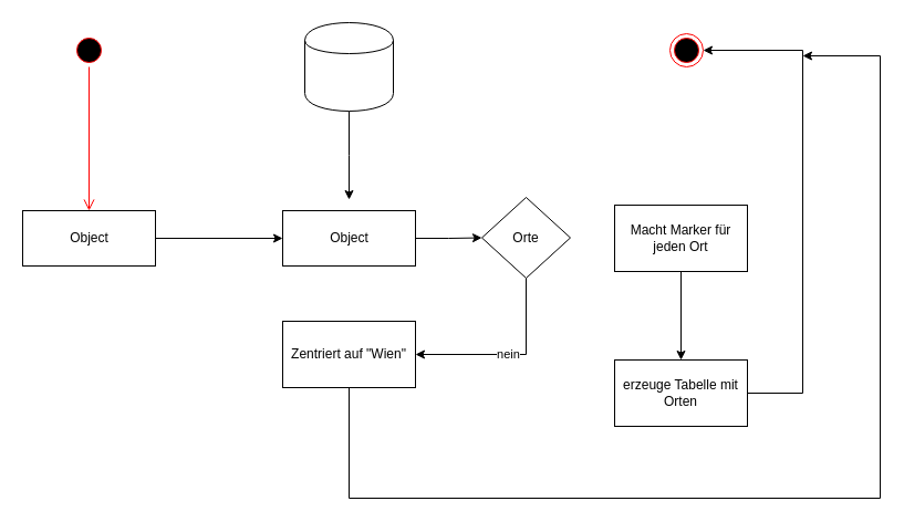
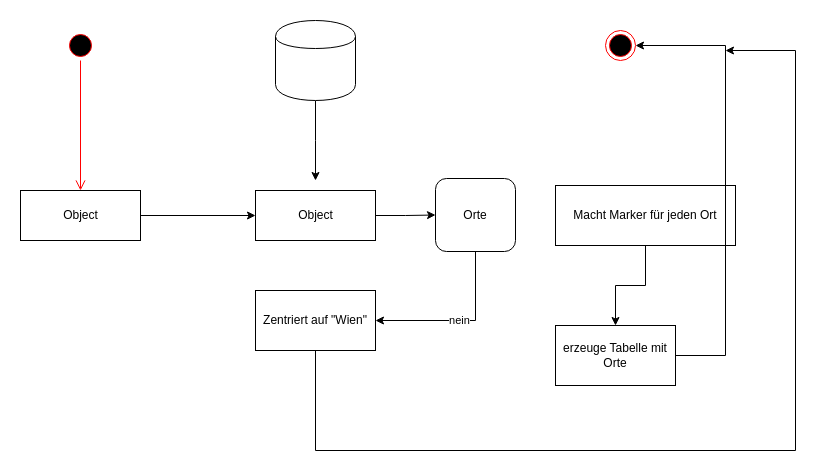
- <mxCell id="13" value="Orte" style="rhombus;whiteSpace=wrap;html=1;" parent="1" vertex="1"><mxGeometry x="435" y="178" width="80" height="73" as="geometry" /></mxCell>
+ <mxCell id="13" value="Orte" style="whiteSpace=wrap;html=1;rounded=1;" parent="1" vertex="1"><mxGeometry x="435" y="178" width="80" height="73" as="geometry" /></mxCell>
- <mxCell id="17" value="Macht Marker für jeden Ort" style="rounded=0;whiteSpace=wrap;html=1;" vertex="1" parent="1"><mxGeometry x="555" y="185" width="120" height="60" as="geometry" /></mxCell>
+ <mxCell id="17" value="Macht Marker für jeden Ort" style="rounded=0;whiteSpace=wrap;html=1;" vertex="1" parent="1"><mxGeometry x="555" y="185" width="180" height="60" as="geometry" /></mxCell>
- <mxCell id="19" value="erzeuge Tabelle mit Orten" style="rounded=0;whiteSpace=wrap;html=1;" vertex="1" parent="1"><mxGeometry x="555" y="325" width="120" height="60" as="geometry" /></mxCell>
+ <mxCell id="19" value="erzeuge Tabelle mit Orte" style="rounded=0;whiteSpace=wrap;html=1;" vertex="1" parent="1"><mxGeometry x="555" y="325" width="120" height="60" as="geometry" /></mxCell>
